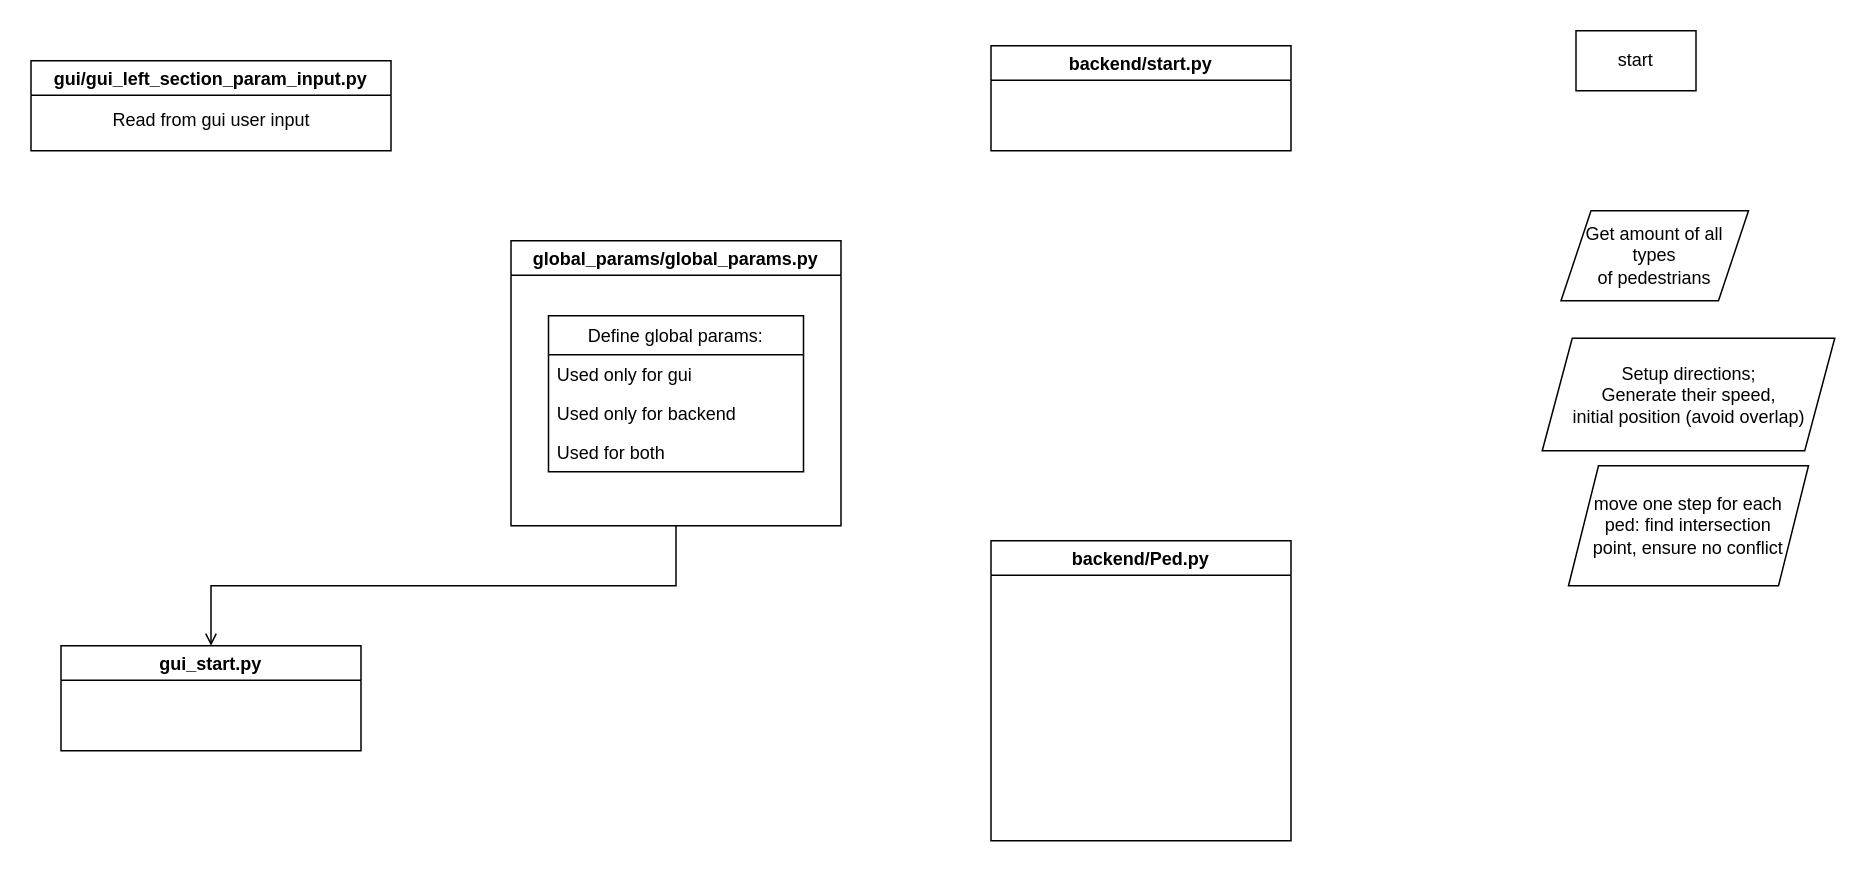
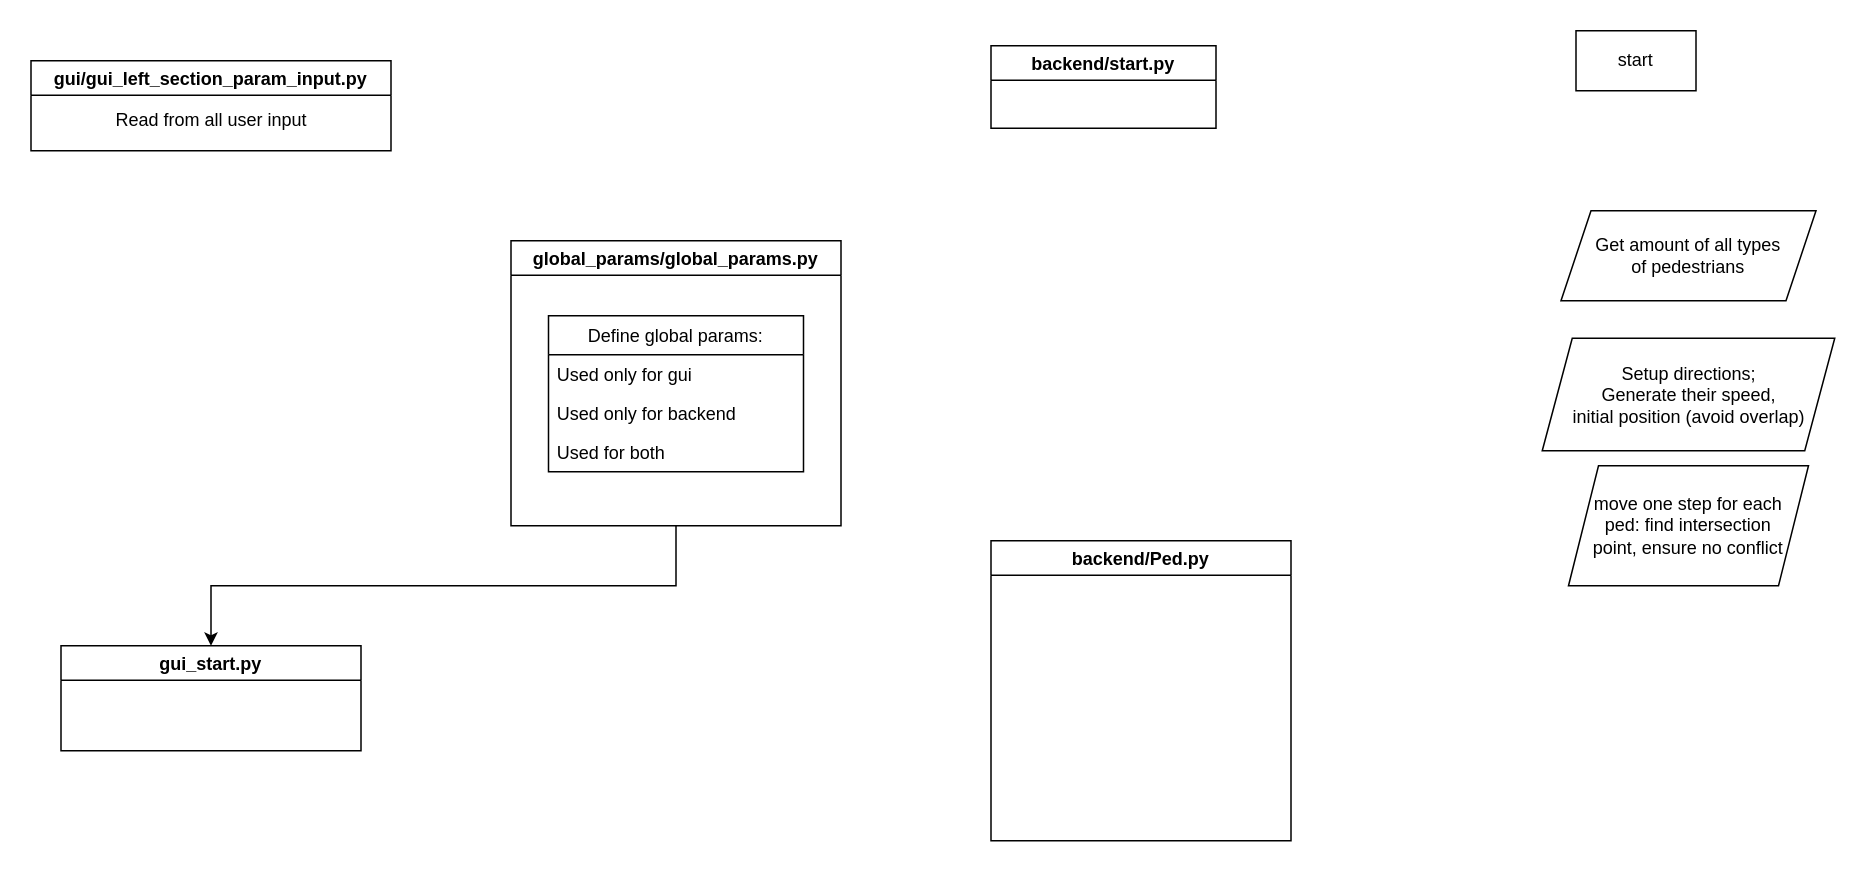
- <mxCell id="11" value="backend/start.py" style="swimlane;" vertex="1" parent="1"><mxGeometry x="660" y="30" width="200" height="70" as="geometry" /></mxCell>
+ <mxCell id="11" value="backend/start.py" style="swimlane;" vertex="1" parent="1"><mxGeometry x="660" y="30" width="150" height="55" as="geometry" /></mxCell>
- <mxCell id="8" value="Read from gui user input" style="text;html=1;align=center;verticalAlign=middle;resizable=0;points=[];autosize=1;strokeColor=none;" vertex="1" parent="7"><mxGeometry x="45" y="30" width="150" height="20" as="geometry" /></mxCell>
+ <mxCell id="8" value="Read from all user input" style="text;html=1;align=center;verticalAlign=middle;resizable=0;points=[];autosize=1;strokeColor=none;" vertex="1" parent="7"><mxGeometry x="45" y="30" width="150" height="20" as="geometry" /></mxCell>
- <mxCell id="14" value="Get amount of all types &lt;br&gt;of pedestrians" style="shape=parallelogram;perimeter=parallelogramPerimeter;whiteSpace=wrap;html=1;fixedSize=1;" vertex="1" parent="1"><mxGeometry x="1040" y="140" width="125" height="60" as="geometry" /></mxCell>
+ <mxCell id="14" value="Get amount of all types &lt;br&gt;of pedestrians" style="shape=parallelogram;perimeter=parallelogramPerimeter;whiteSpace=wrap;html=1;fixedSize=1;" vertex="1" parent="1"><mxGeometry x="1040" y="140" width="170" height="60" as="geometry" /></mxCell>
- <mxCell id="10" value="" style="edgeStyle=orthogonalEdgeStyle;rounded=0;orthogonalLoop=1;jettySize=auto;html=1;exitX=0.5;exitY=1;exitDx=0;exitDy=0;entryX=0.5;entryY=0;entryDx=0;entryDy=0;endArrow=open;" edge="1" parent="1" source="2" target="9"><mxGeometry relative="1" as="geometry"><mxPoint x="140" y="230" as="sourcePoint" /><mxPoint x="140" y="270" as="targetPoint" /></mxGeometry></mxCell>
+ <mxCell id="10" value="" style="edgeStyle=orthogonalEdgeStyle;rounded=0;orthogonalLoop=1;jettySize=auto;html=1;exitX=0.5;exitY=1;exitDx=0;exitDy=0;entryX=0.5;entryY=0;entryDx=0;entryDy=0;" edge="1" parent="1" source="2" target="9"><mxGeometry relative="1" as="geometry"><mxPoint x="140" y="230" as="sourcePoint" /><mxPoint x="140" y="270" as="targetPoint" /></mxGeometry></mxCell>
